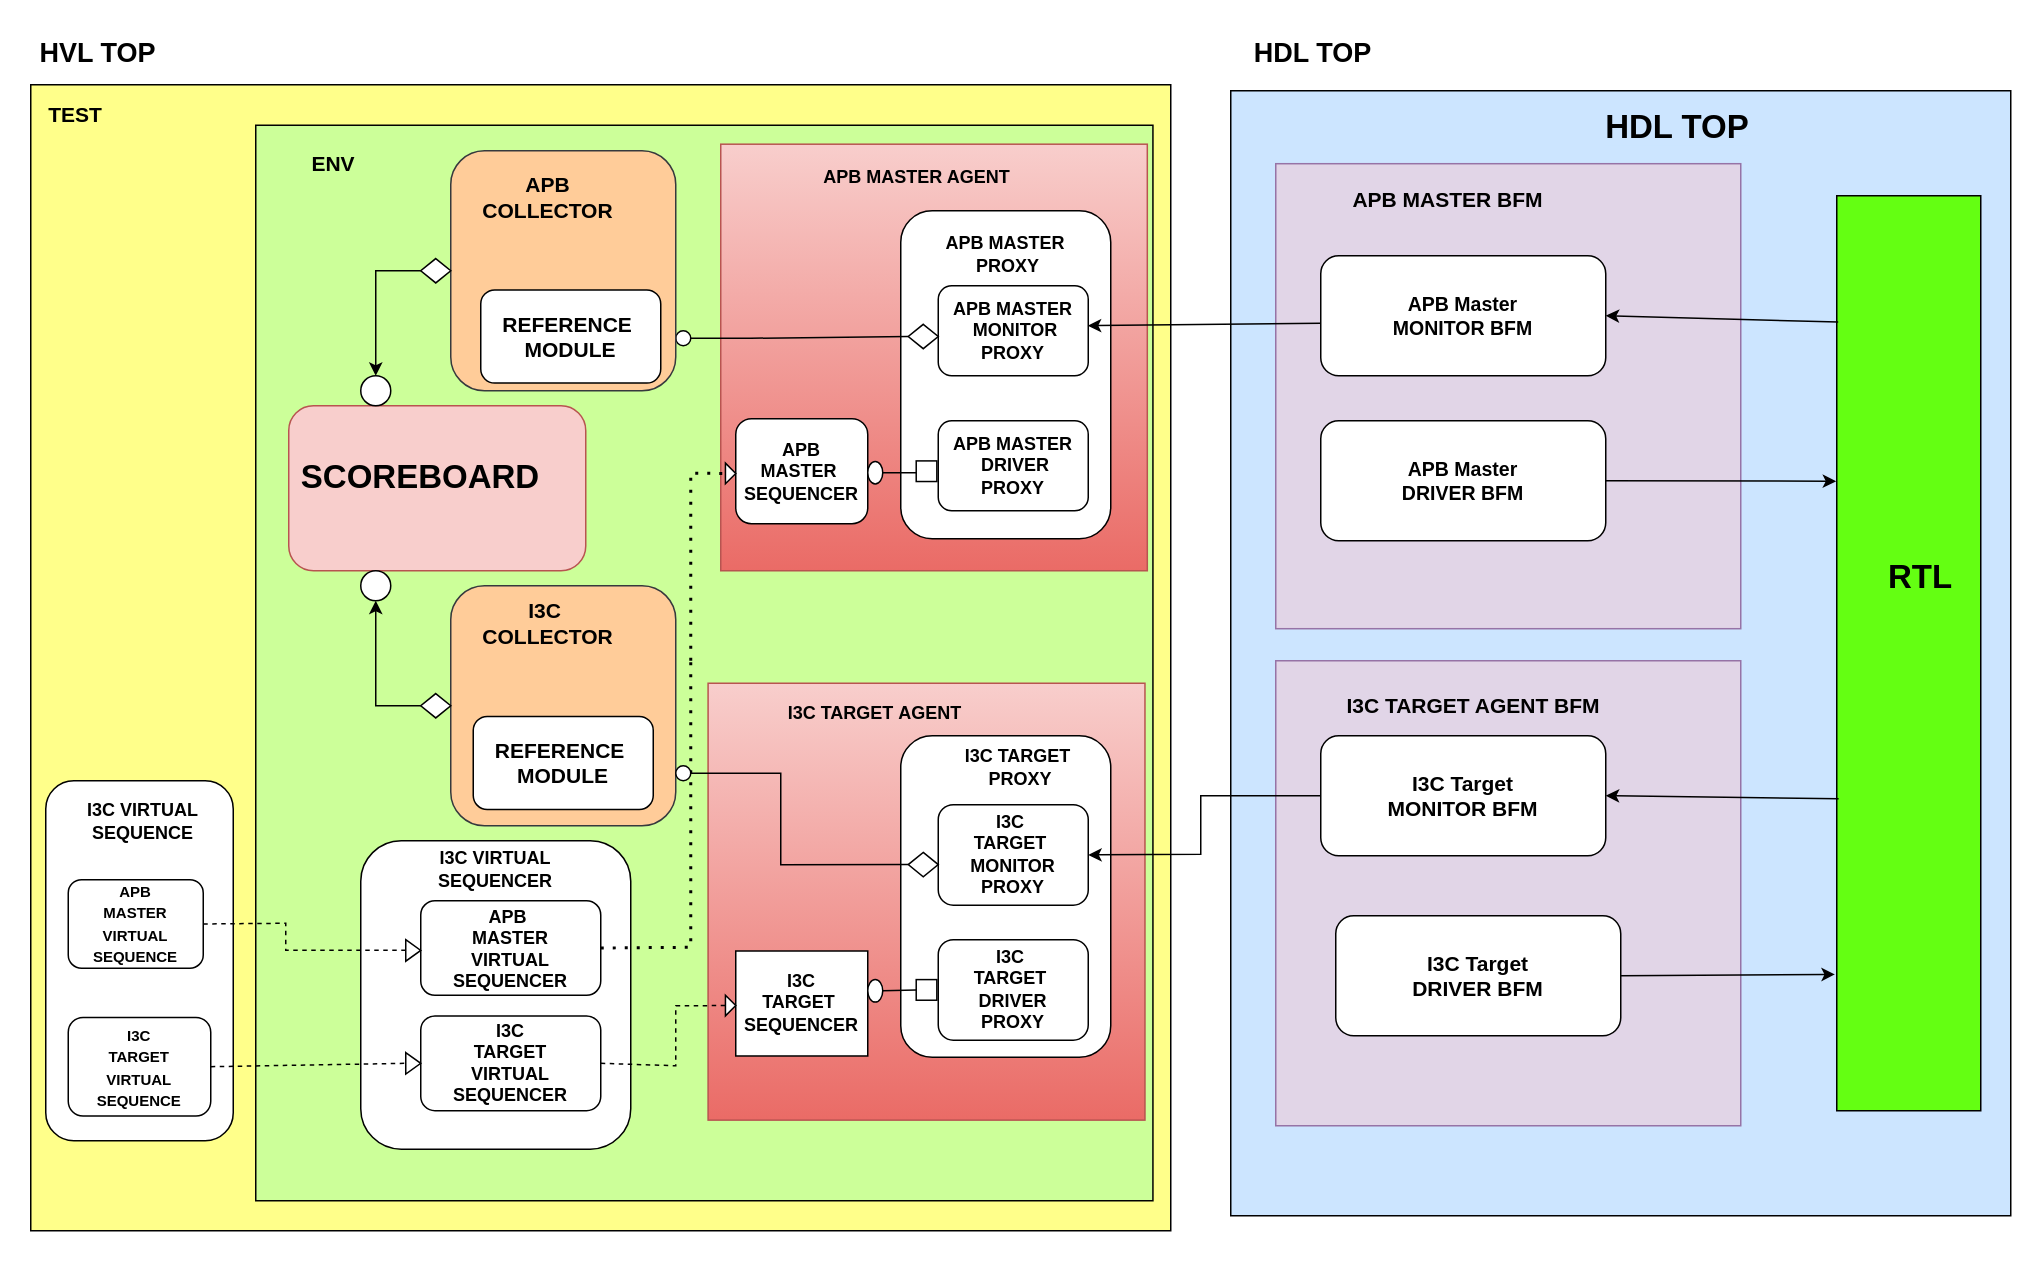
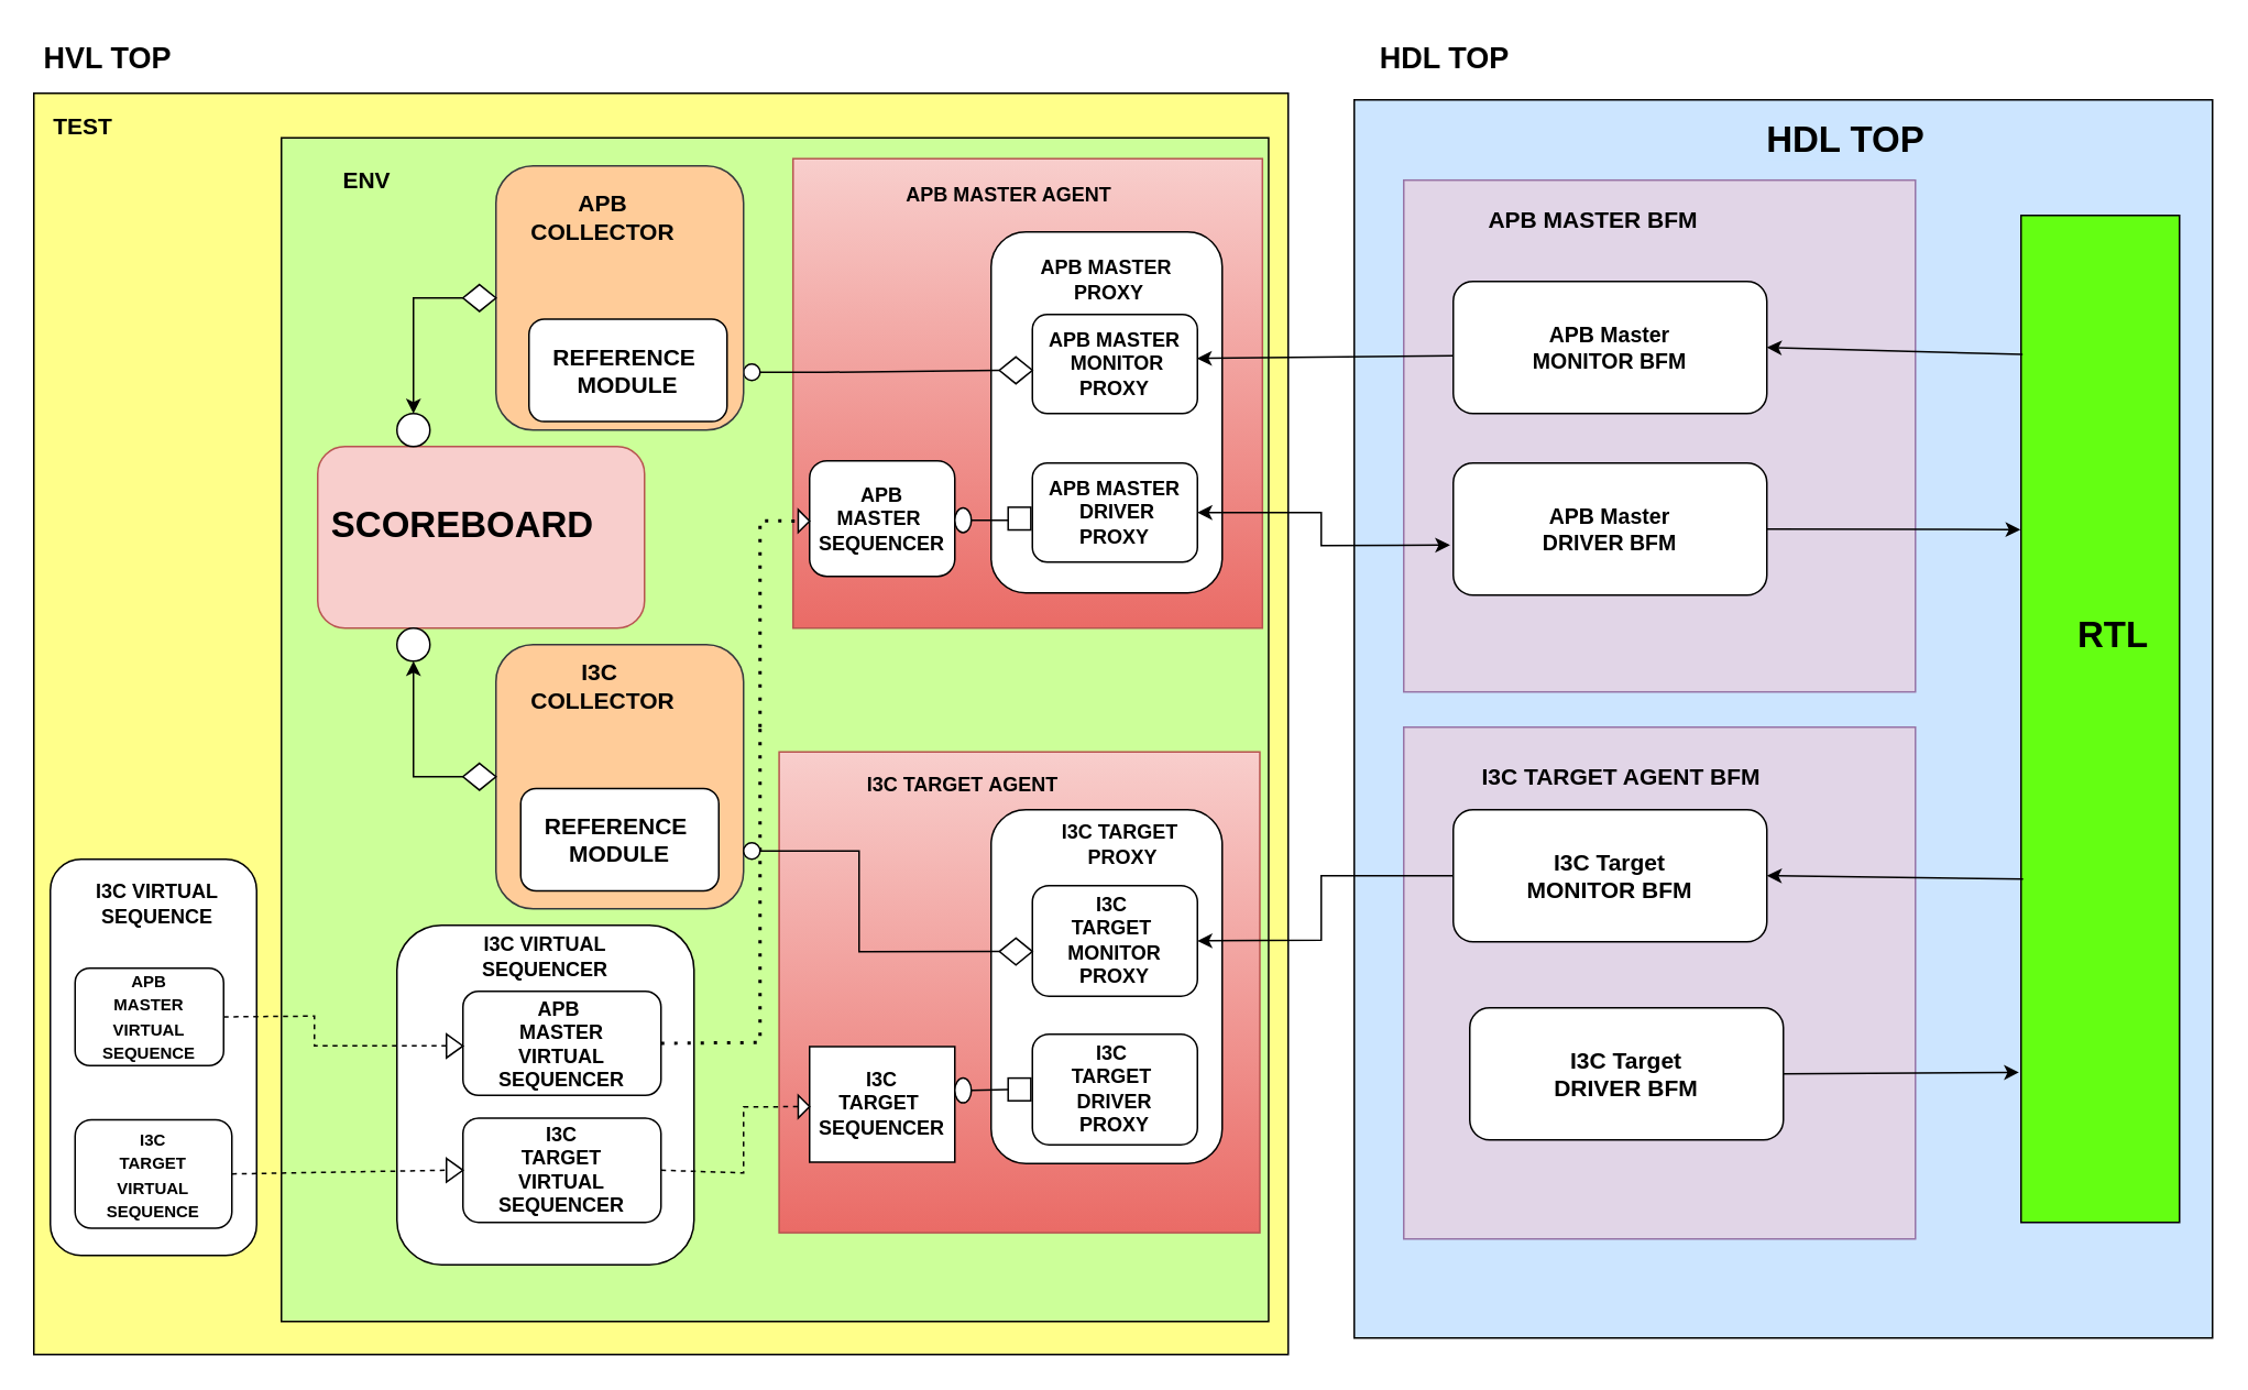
+ <mxCell id="49" value="" style="endArrow=classic;startArrow=classic;html=1;rounded=0;exitX=-0.01;exitY=0.621;exitDx=0;exitDy=0;entryX=1;entryY=0.5;entryDx=0;entryDy=0;exitPerimeter=0;" edge="1" parent="1" source="70" target="72"><mxGeometry width="50" height="50" relative="1" as="geometry"><mxPoint x="880" y="315.73" as="sourcePoint" /><mxPoint x="725" y="324.27" as="targetPoint" /><Array as="points"><mxPoint x="800" y="330" /><mxPoint x="800" y="310" /></Array></mxGeometry></mxCell>
